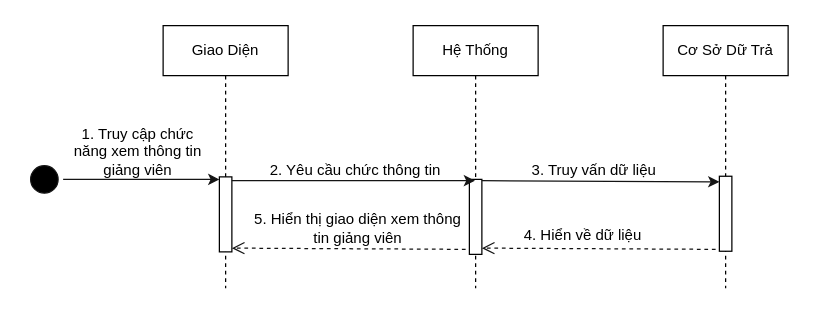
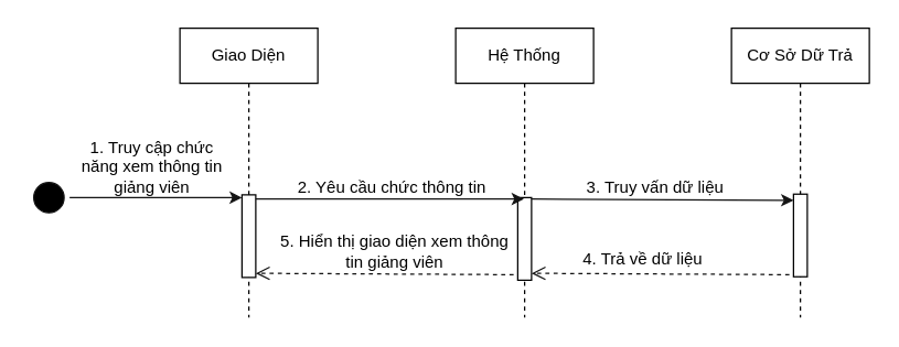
- <mxCell id="18" value="4. Hiển về dữ liệu" style="text;html=1;strokeColor=none;fillColor=none;align=center;verticalAlign=middle;whiteSpace=wrap;rounded=0;" parent="1" vertex="1"><mxGeometry x="386" y="170" width="160" height="35" as="geometry" /></mxCell>
+ <mxCell id="18" value="4. Trả về dữ liệu" style="text;html=1;strokeColor=none;fillColor=none;align=center;verticalAlign=middle;whiteSpace=wrap;rounded=0;" parent="1" vertex="1"><mxGeometry x="386" y="170" width="160" height="35" as="geometry" /></mxCell>
